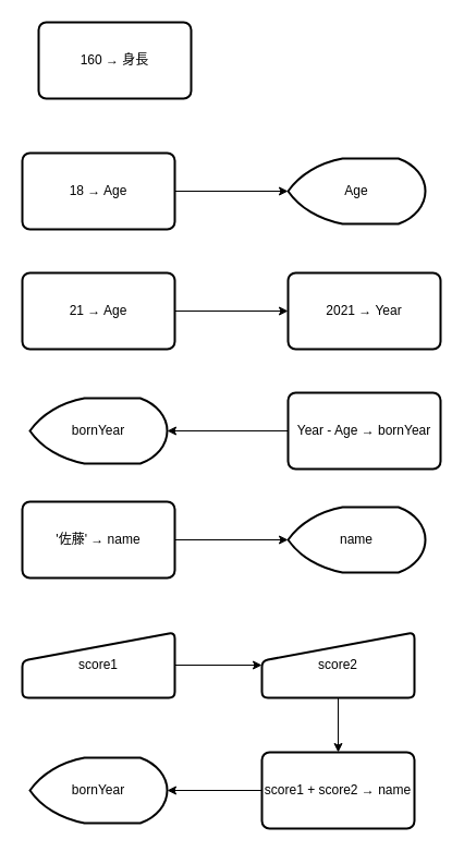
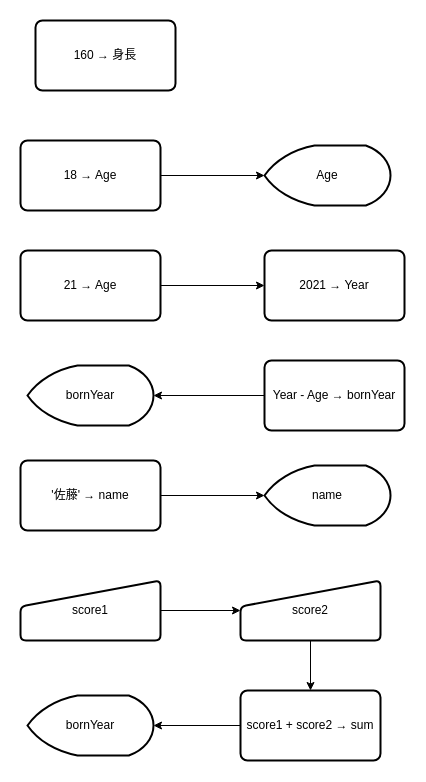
- <mxCell id="20" value="score1 + score2 → name" style="rounded=1;whiteSpace=wrap;html=1;absoluteArcSize=1;arcSize=14;strokeWidth=2;" parent="1" vertex="1"><mxGeometry x="240" y="690" width="140" height="70" as="geometry" /></mxCell>
+ <mxCell id="20" value="score1 + score2 → sum" style="rounded=1;whiteSpace=wrap;html=1;absoluteArcSize=1;arcSize=14;strokeWidth=2;" parent="1" vertex="1"><mxGeometry x="240" y="690" width="140" height="70" as="geometry" /></mxCell>
